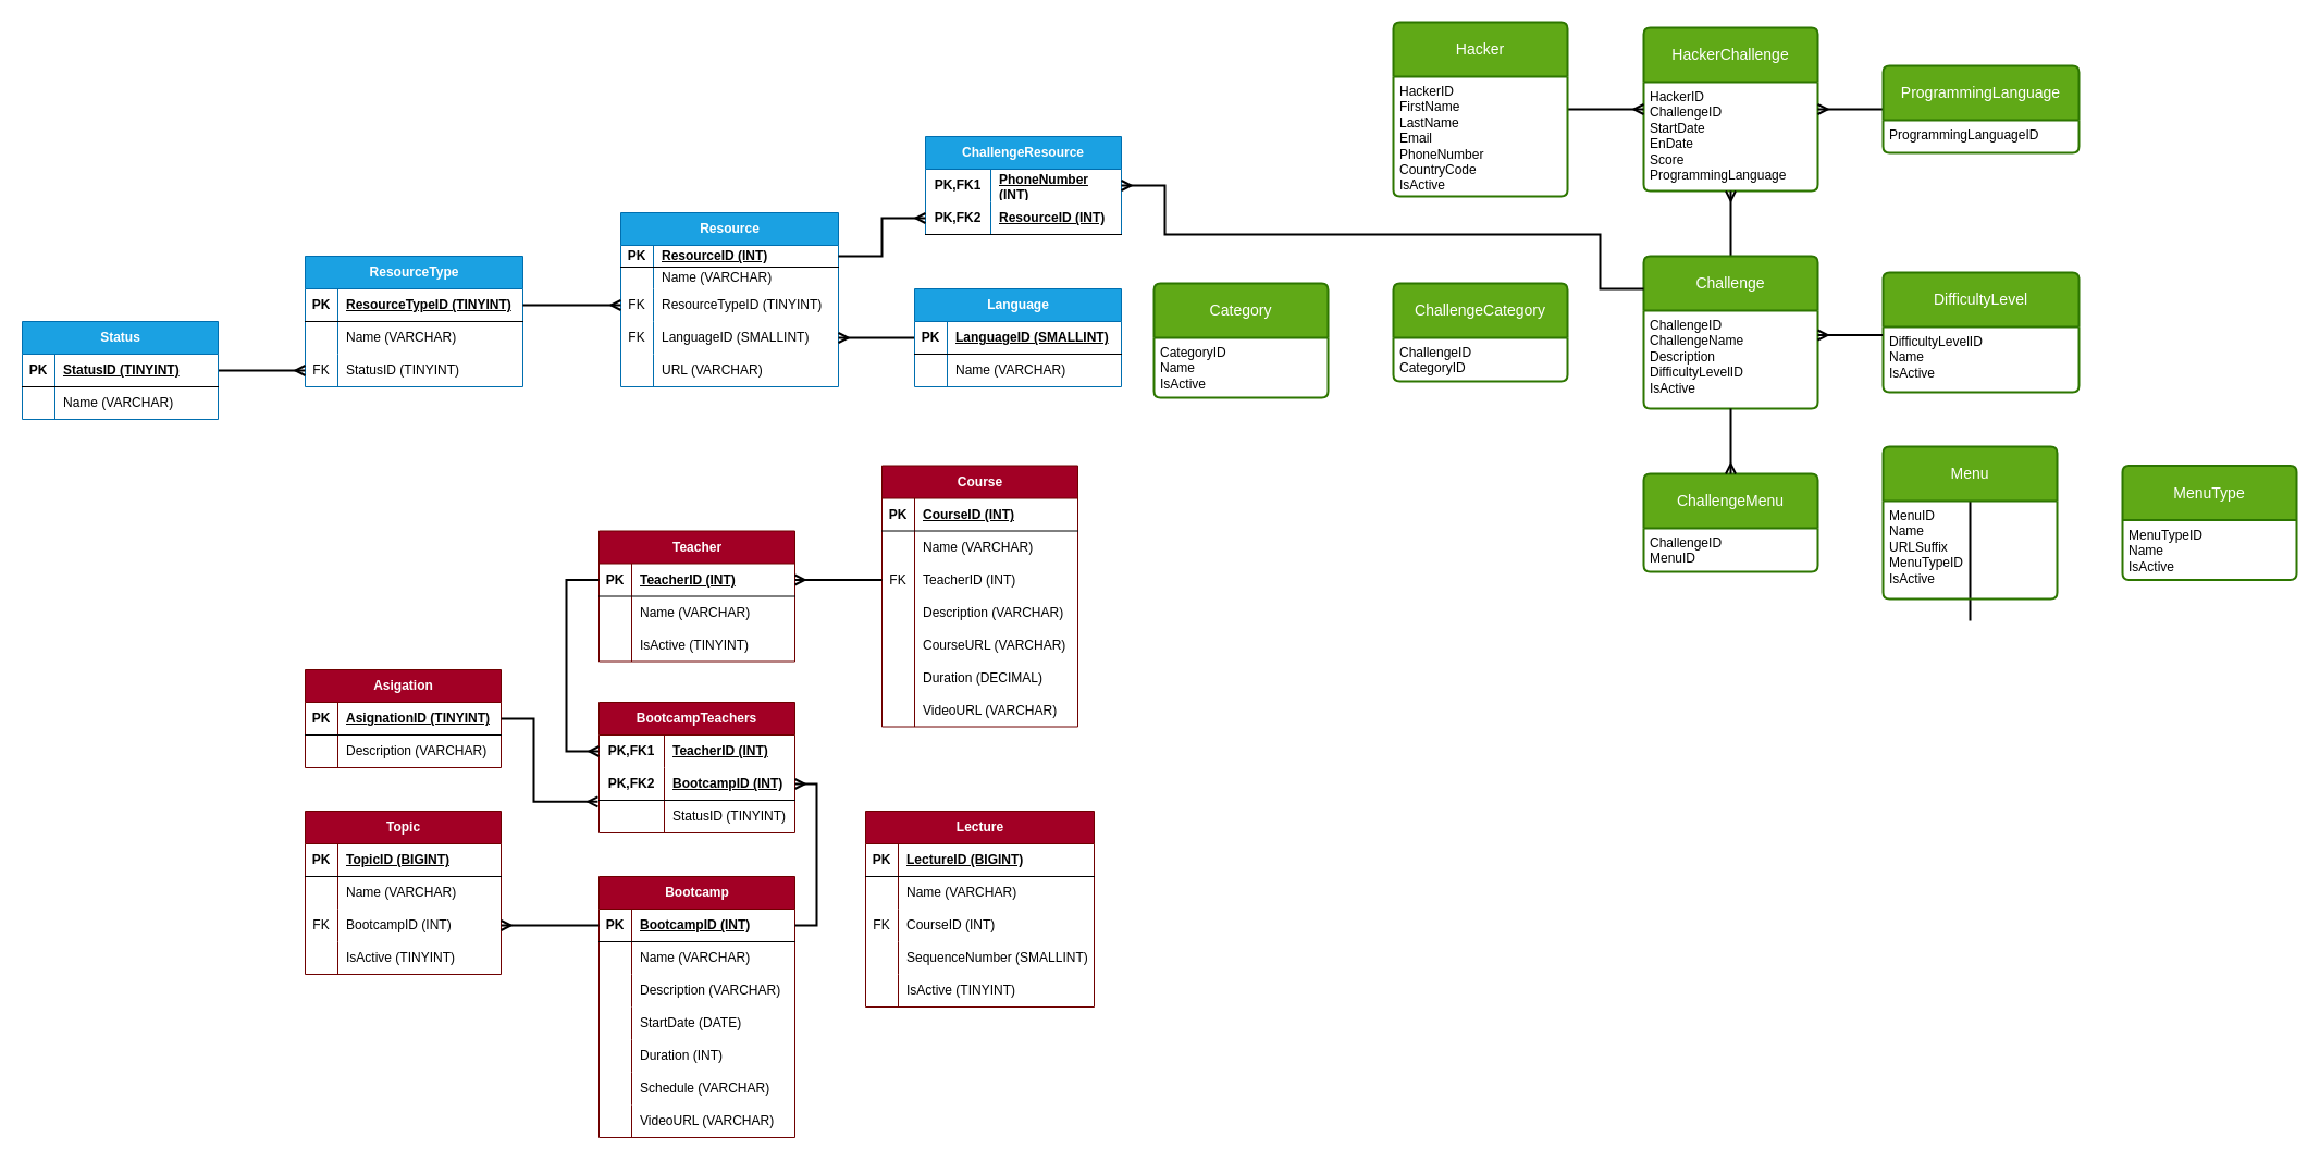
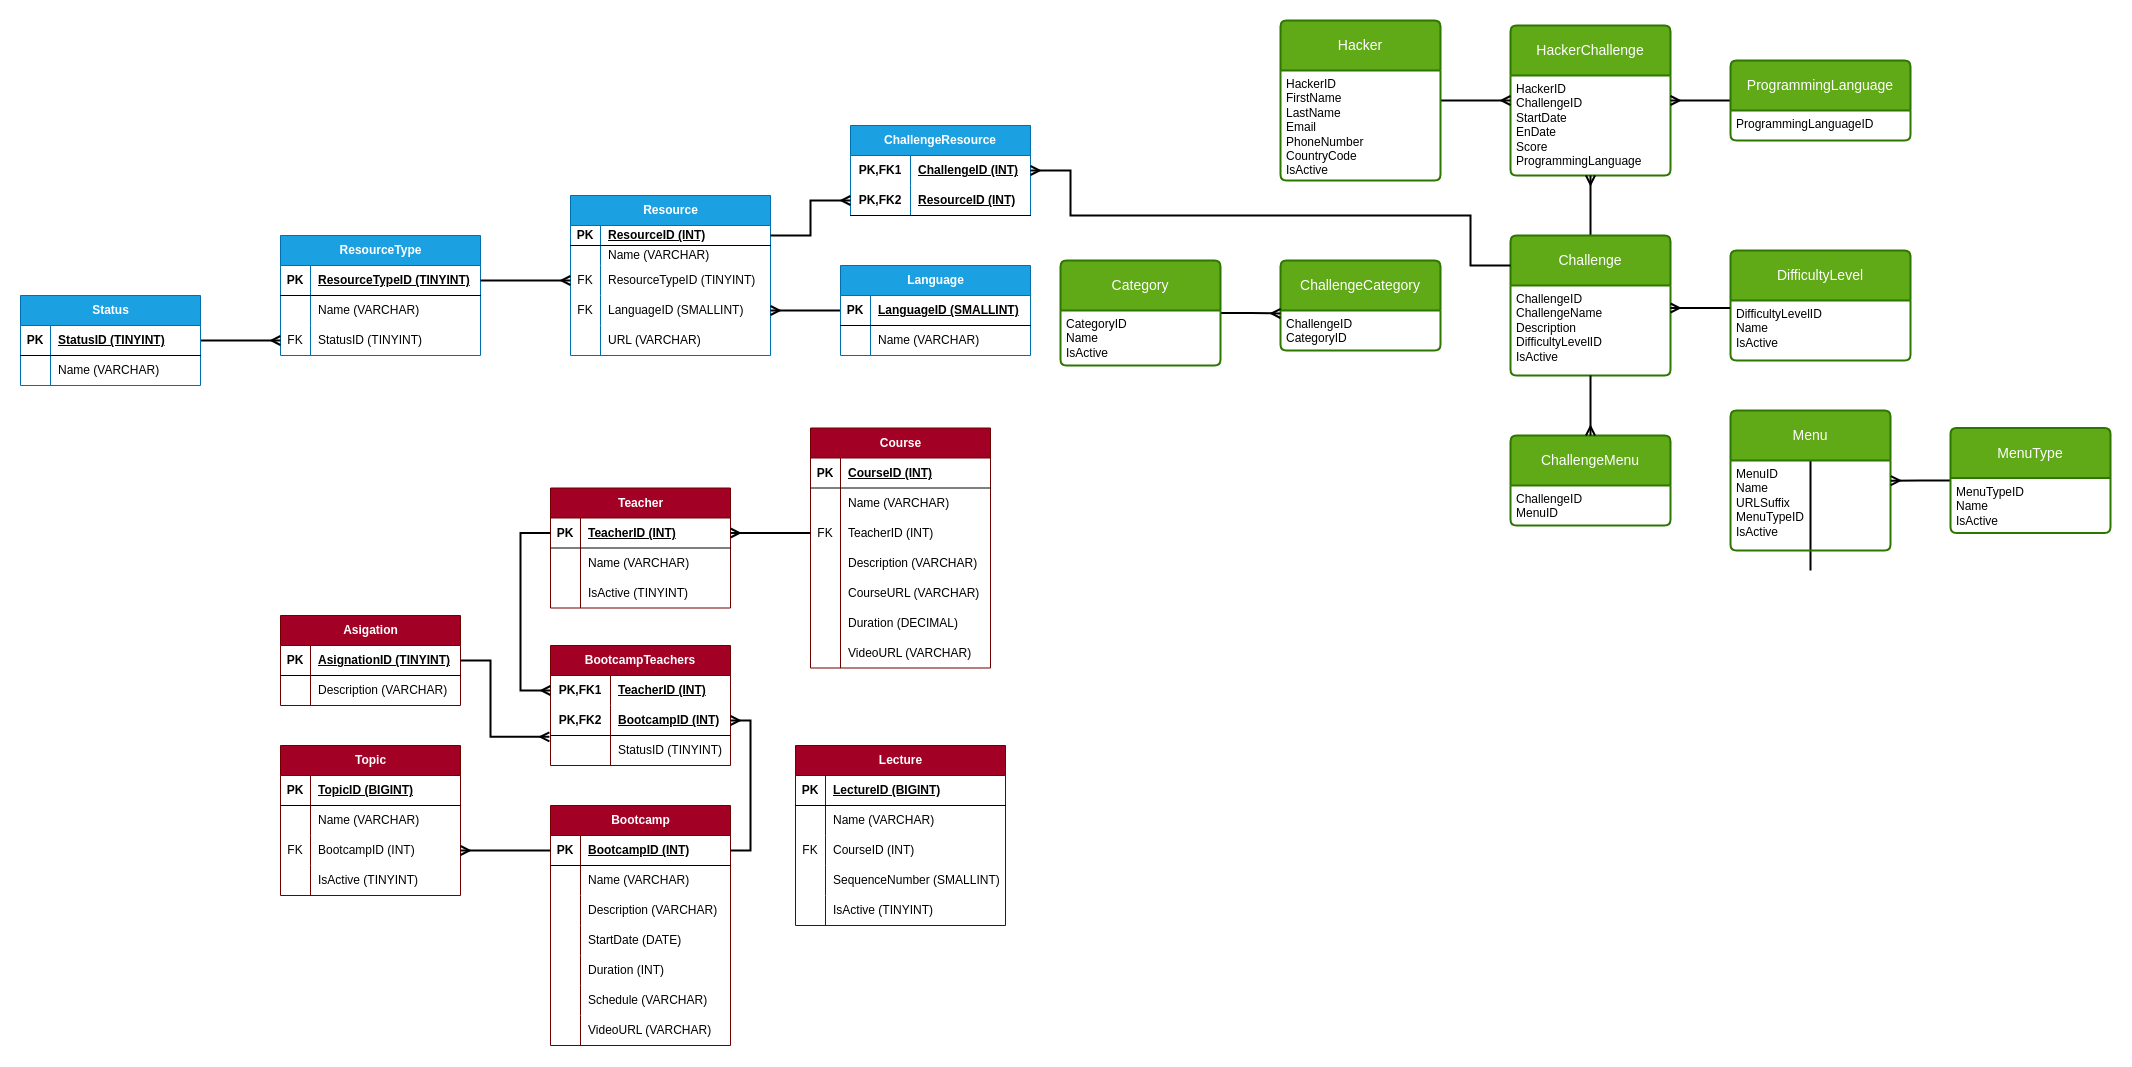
- <mxCell id="76" value="PhoneNumber (INT)" style="shape=partialRectangle;connectable=0;fillColor=none;top=0;left=0;bottom=0;right=0;align=left;spacingLeft=6;fontStyle=5;overflow=hidden;html=1;whiteSpace=wrap;" parent="74" vertex="1"><mxGeometry x="60" width="120" height="30" as="geometry"><mxRectangle width="120" height="30" as="alternateBounds" /></mxGeometry></mxCell>
+ <mxCell id="76" value="ChallengeID (INT)" style="shape=partialRectangle;connectable=0;fillColor=none;top=0;left=0;bottom=0;right=0;align=left;spacingLeft=6;fontStyle=5;overflow=hidden;html=1;whiteSpace=wrap;" parent="74" vertex="1"><mxGeometry x="60" width="120" height="30" as="geometry"><mxRectangle width="120" height="30" as="alternateBounds" /></mxGeometry></mxCell>
+ <mxCell id="34" style="edgeStyle=orthogonalEdgeStyle;rounded=0;orthogonalLoop=1;jettySize=auto;html=1;entryX=0;entryY=0.075;entryDx=0;entryDy=0;entryPerimeter=0;endArrow=ERmany;endFill=0;strokeWidth=2;" parent="1" source="35" target="33" edge="1"><mxGeometry relative="1" as="geometry"><mxPoint x="1270" y="313" as="targetPoint" /></mxGeometry></mxCell>
+ <mxCell id="43" style="edgeStyle=orthogonalEdgeStyle;rounded=0;orthogonalLoop=1;jettySize=auto;html=1;entryX=1.002;entryY=0.224;entryDx=0;entryDy=0;entryPerimeter=0;endArrow=ERmany;endFill=0;strokeWidth=2;" parent="1" source="44" target="42" edge="1"><mxGeometry relative="1" as="geometry"><mxPoint x="1910" y="475" as="targetPoint" /></mxGeometry></mxCell>
